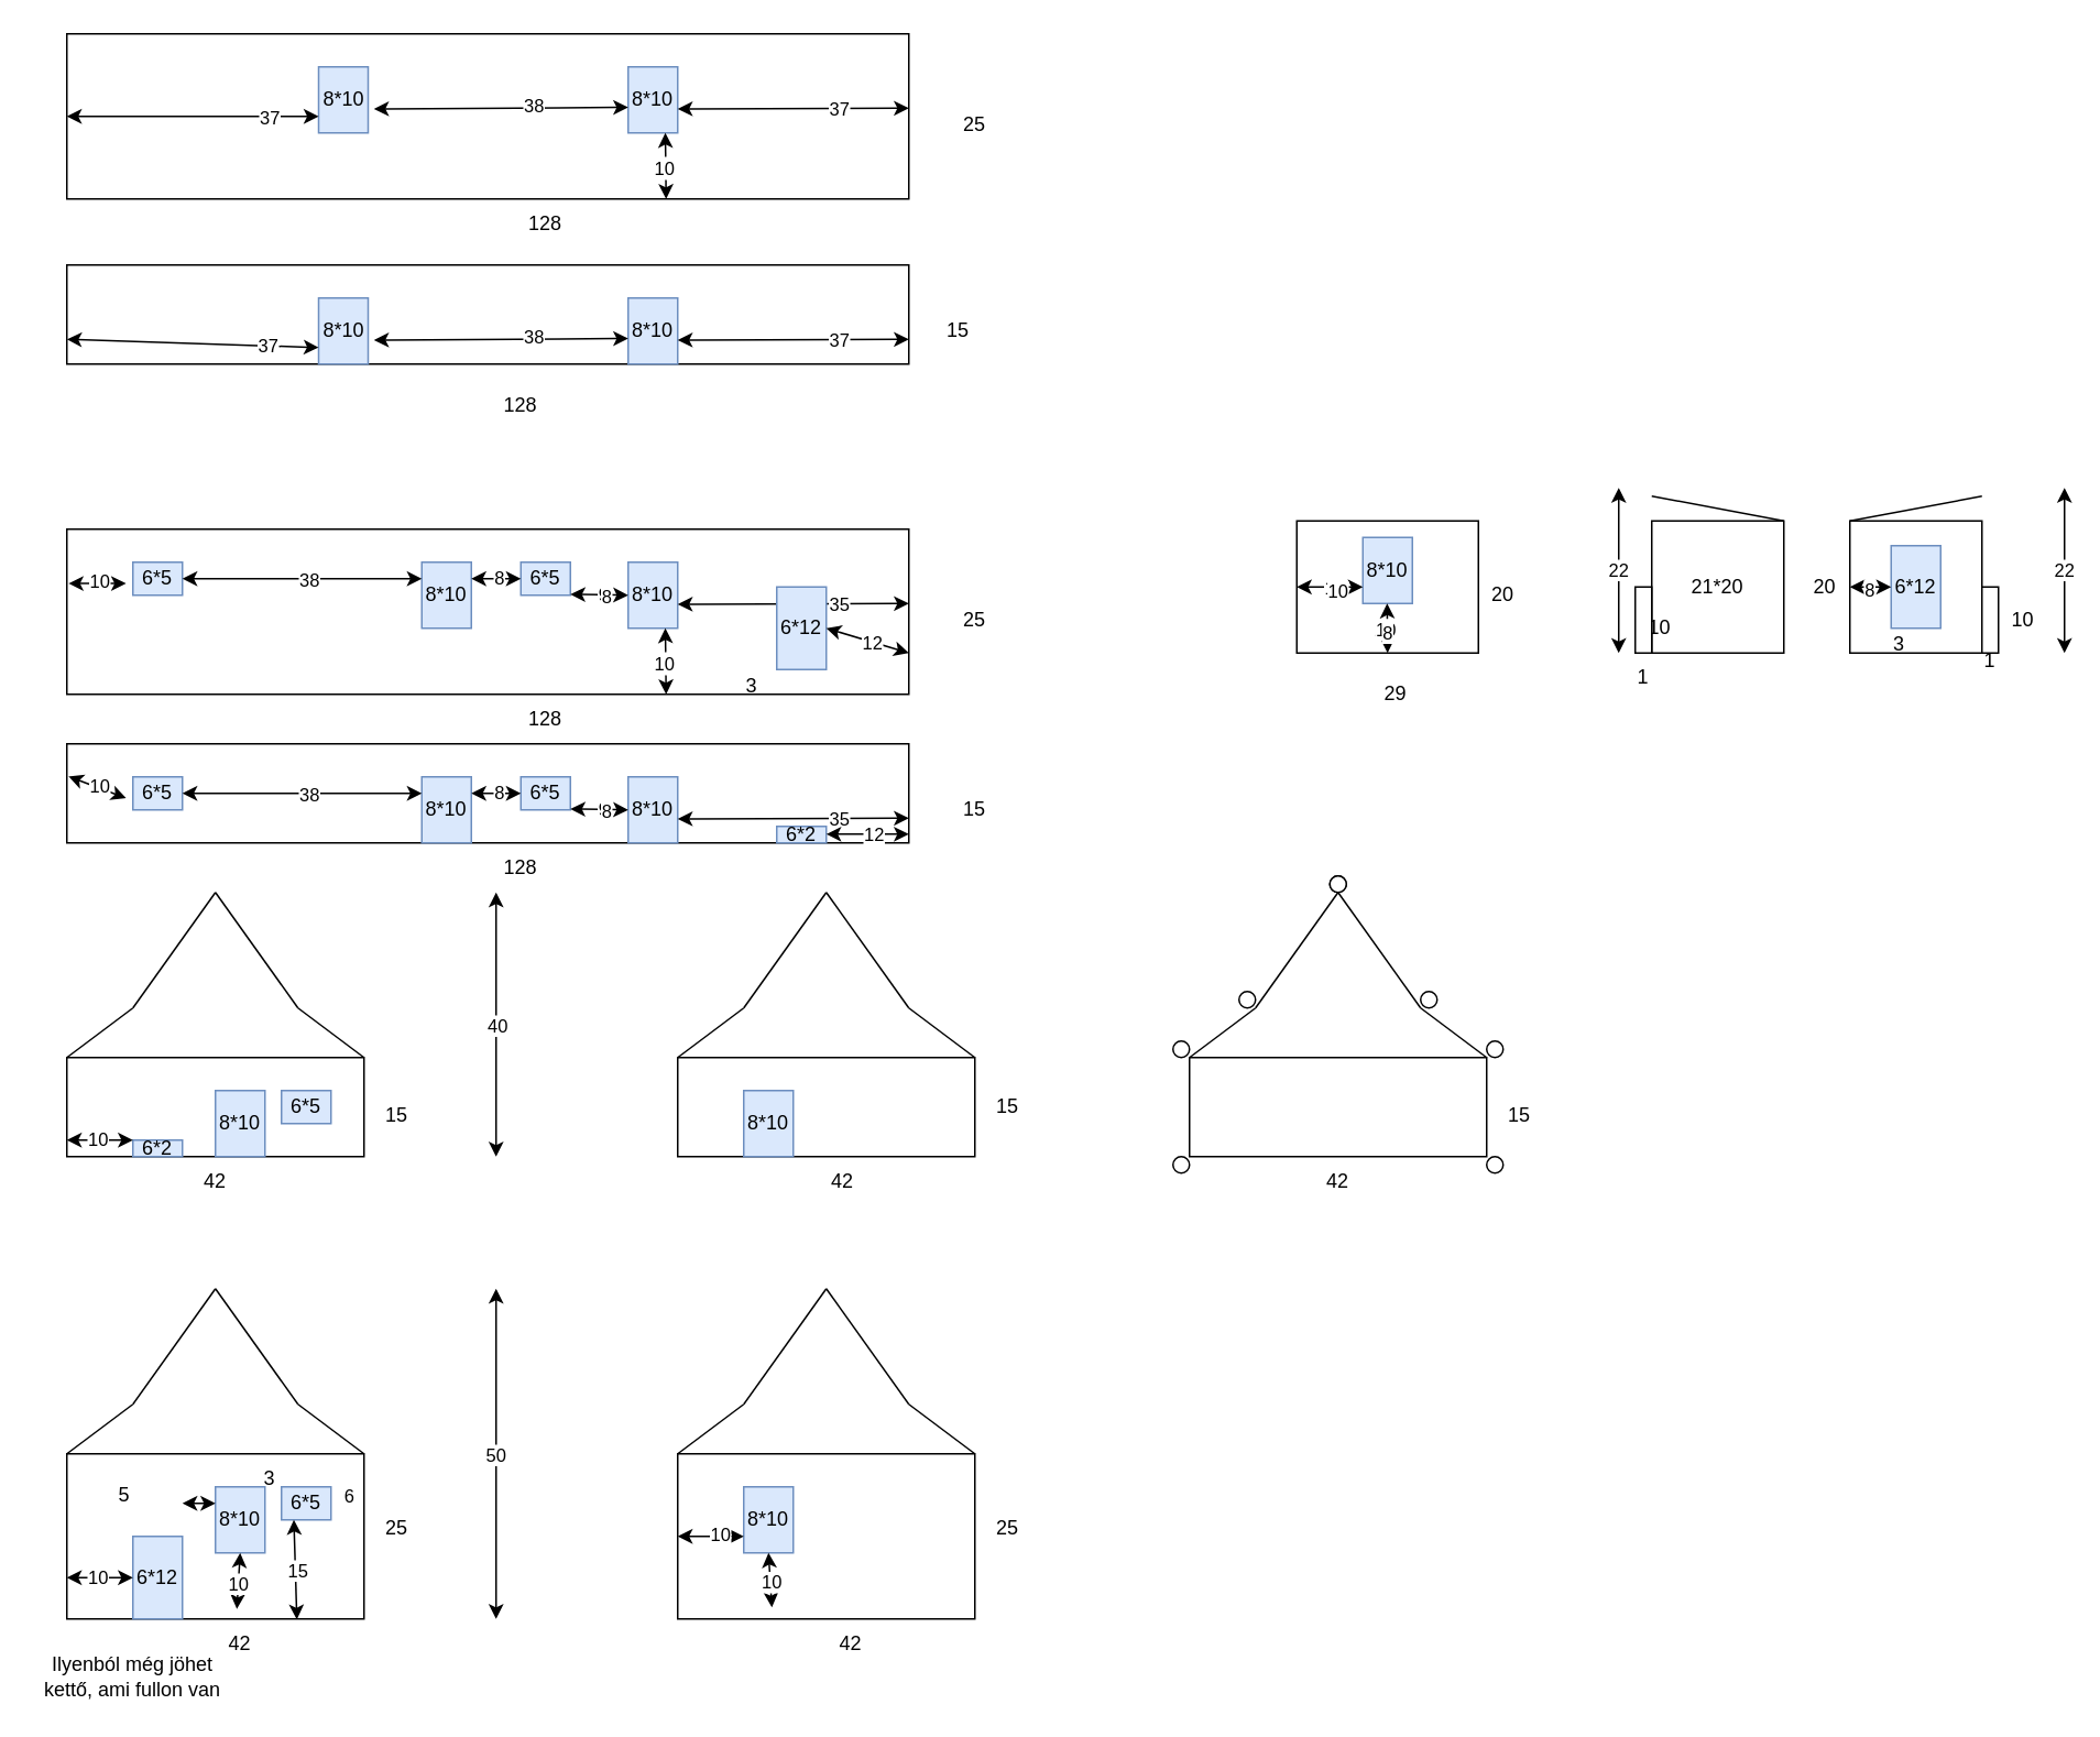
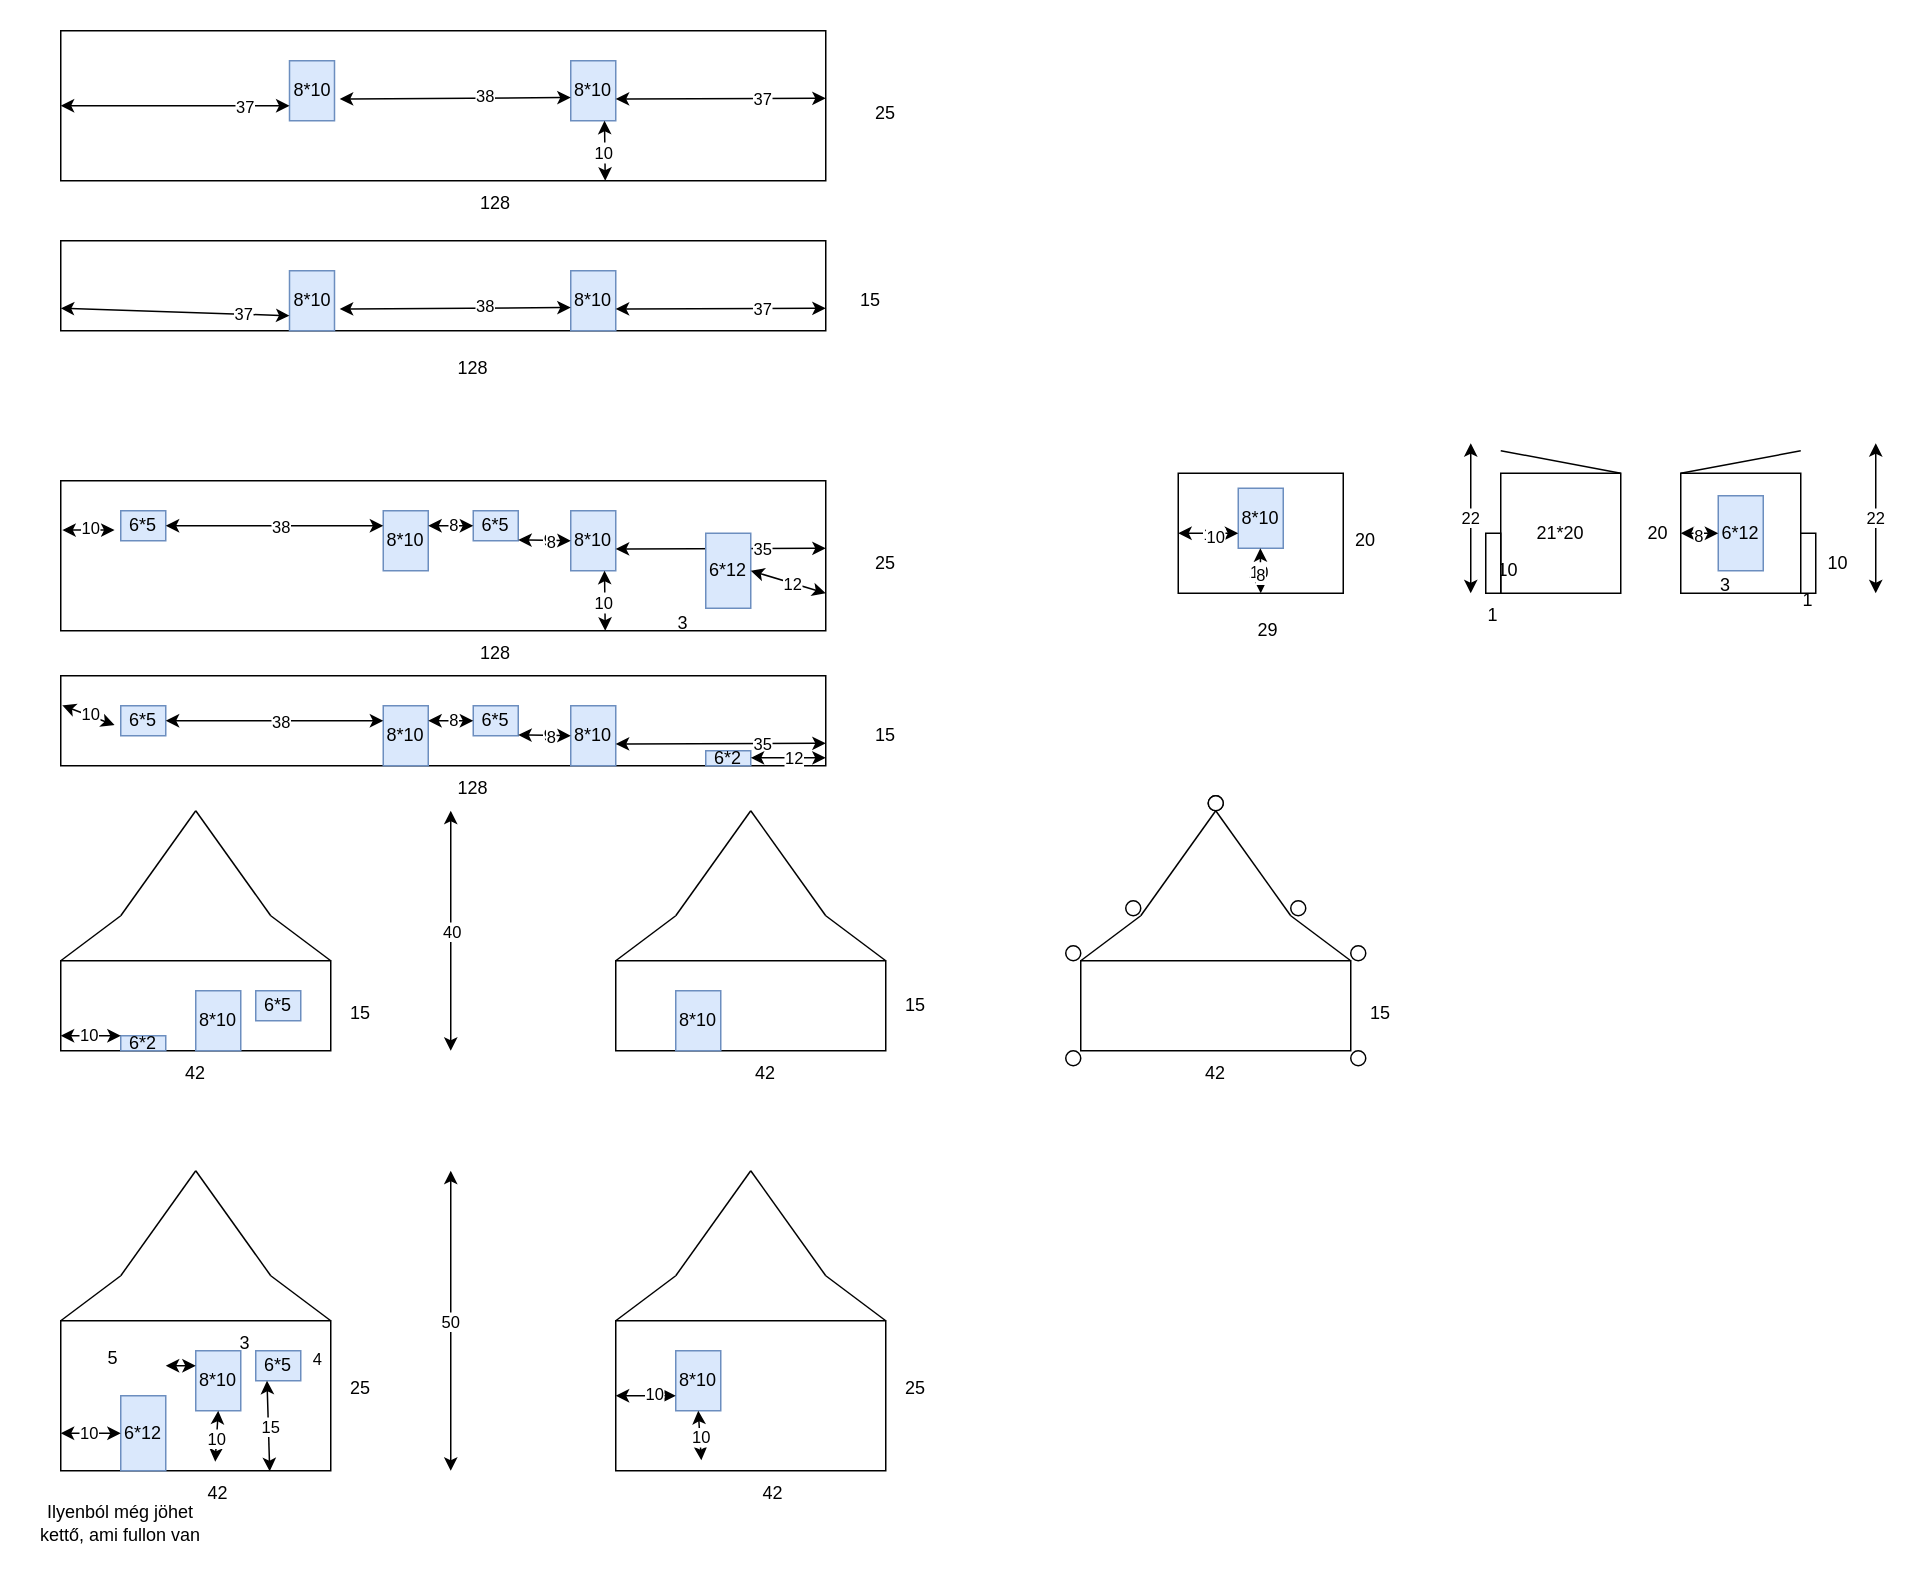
- <mxCell id="153" value="6" style="edgeLabel;html=1;align=center;verticalAlign=middle;resizable=0;points=[];" parent="1" vertex="1" connectable="0"><mxGeometry x="60" y="1030" as="geometry"><mxPoint x="150" y="-125" as="offset" /></mxGeometry></mxCell>
+ <mxCell id="153" value="4" style="edgeLabel;html=1;align=center;verticalAlign=middle;resizable=0;points=[];" parent="1" vertex="1" connectable="0"><mxGeometry x="60" y="1030" as="geometry"><mxPoint x="150" y="-125" as="offset" /></mxGeometry></mxCell>
